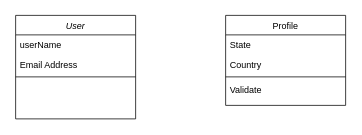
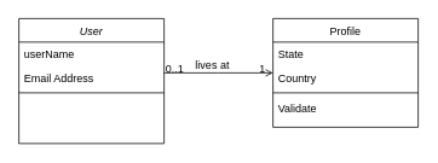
+ <mxCell id="11" value="" style="endArrow=open;shadow=0;strokeWidth=1;rounded=0;endFill=1;edgeStyle=elbowEdgeStyle;elbow=vertical;" edge="1" parent="1" source="2" target="6"><mxGeometry x="0.5" y="41" relative="1" as="geometry"><mxPoint x="310" y="252" as="sourcePoint" /><mxPoint x="470" y="252" as="targetPoint" /><mxPoint x="-40" y="32" as="offset" /></mxGeometry></mxCell>
+ <mxCell id="12" value="0..1" style="resizable=0;align=left;verticalAlign=bottom;labelBackgroundColor=none;fontSize=12;" connectable="0" vertex="1" parent="11"><mxGeometry x="-1" relative="1" as="geometry"><mxPoint y="4" as="offset" /></mxGeometry></mxCell>
+ <mxCell id="13" value="1" style="resizable=0;align=right;verticalAlign=bottom;labelBackgroundColor=none;fontSize=12;" connectable="0" vertex="1" parent="11"><mxGeometry x="1" relative="1" as="geometry"><mxPoint x="-7" y="4" as="offset" /></mxGeometry></mxCell>
+ <mxCell id="14" value="lives at" style="text;html=1;resizable=0;points=[];;align=center;verticalAlign=middle;labelBackgroundColor=none;rounded=0;shadow=0;strokeWidth=1;fontSize=12;" vertex="1" connectable="0" parent="11"><mxGeometry x="0.5" y="49" relative="1" as="geometry"><mxPoint x="-38" y="40" as="offset" /></mxGeometry></mxCell>
